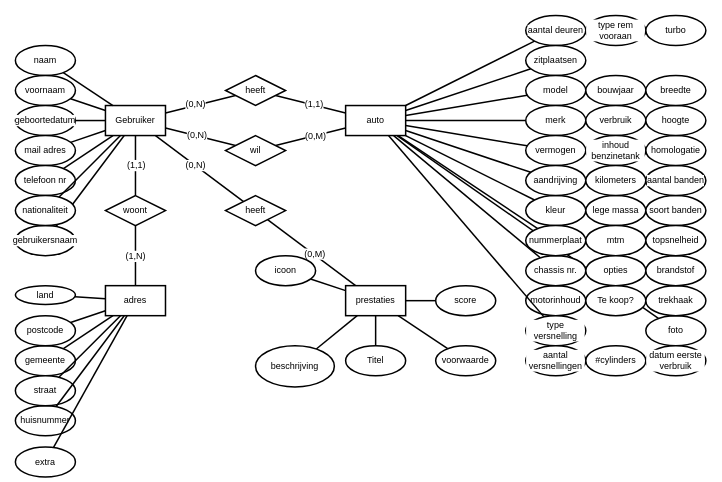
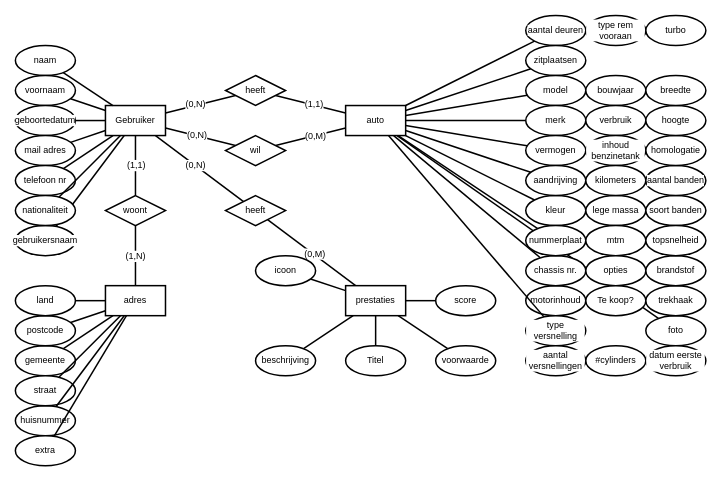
- <mxCell id="93" value="land" style="ellipse;whiteSpace=wrap;html=1;rounded=0;strokeColor=default;strokeWidth=2;align=center;verticalAlign=middle;fontFamily=Helvetica;fontSize=12;fontColor=default;labelBackgroundColor=default;fillColor=default;" vertex="1" parent="1"><mxGeometry x="20" y="380" width="80" height="25" as="geometry" /></mxCell>
+ <mxCell id="93" value="land" style="ellipse;whiteSpace=wrap;html=1;rounded=0;strokeColor=default;strokeWidth=2;align=center;verticalAlign=middle;fontFamily=Helvetica;fontSize=12;fontColor=default;labelBackgroundColor=default;fillColor=default;" vertex="1" parent="1"><mxGeometry x="20" y="380" width="80" height="40" as="geometry" /></mxCell>
- <mxCell id="103" value="beschrijving" style="ellipse;whiteSpace=wrap;html=1;rounded=0;strokeColor=default;strokeWidth=2;align=center;verticalAlign=middle;fontFamily=Helvetica;fontSize=12;fontColor=default;labelBackgroundColor=default;fillColor=default;" vertex="1" parent="1"><mxGeometry x="340" y="460" width="105" height="55" as="geometry" /></mxCell>
+ <mxCell id="103" value="beschrijving" style="ellipse;whiteSpace=wrap;html=1;rounded=0;strokeColor=default;strokeWidth=2;align=center;verticalAlign=middle;fontFamily=Helvetica;fontSize=12;fontColor=default;labelBackgroundColor=default;fillColor=default;" vertex="1" parent="1"><mxGeometry x="340" y="460" width="80" height="40" as="geometry" /></mxCell>
- <mxCell id="92" value="extra" style="ellipse;whiteSpace=wrap;html=1;rounded=0;strokeColor=default;strokeWidth=2;align=center;verticalAlign=middle;fontFamily=Helvetica;fontSize=12;fontColor=default;labelBackgroundColor=default;fillColor=default;" vertex="1" parent="1"><mxGeometry x="20" y="595" width="80" height="40" as="geometry" /></mxCell>
+ <mxCell id="92" value="extra" style="ellipse;whiteSpace=wrap;html=1;rounded=0;strokeColor=default;strokeWidth=2;align=center;verticalAlign=middle;fontFamily=Helvetica;fontSize=12;fontColor=default;labelBackgroundColor=default;fillColor=default;" vertex="1" parent="1"><mxGeometry x="20" y="580" width="80" height="40" as="geometry" /></mxCell>
